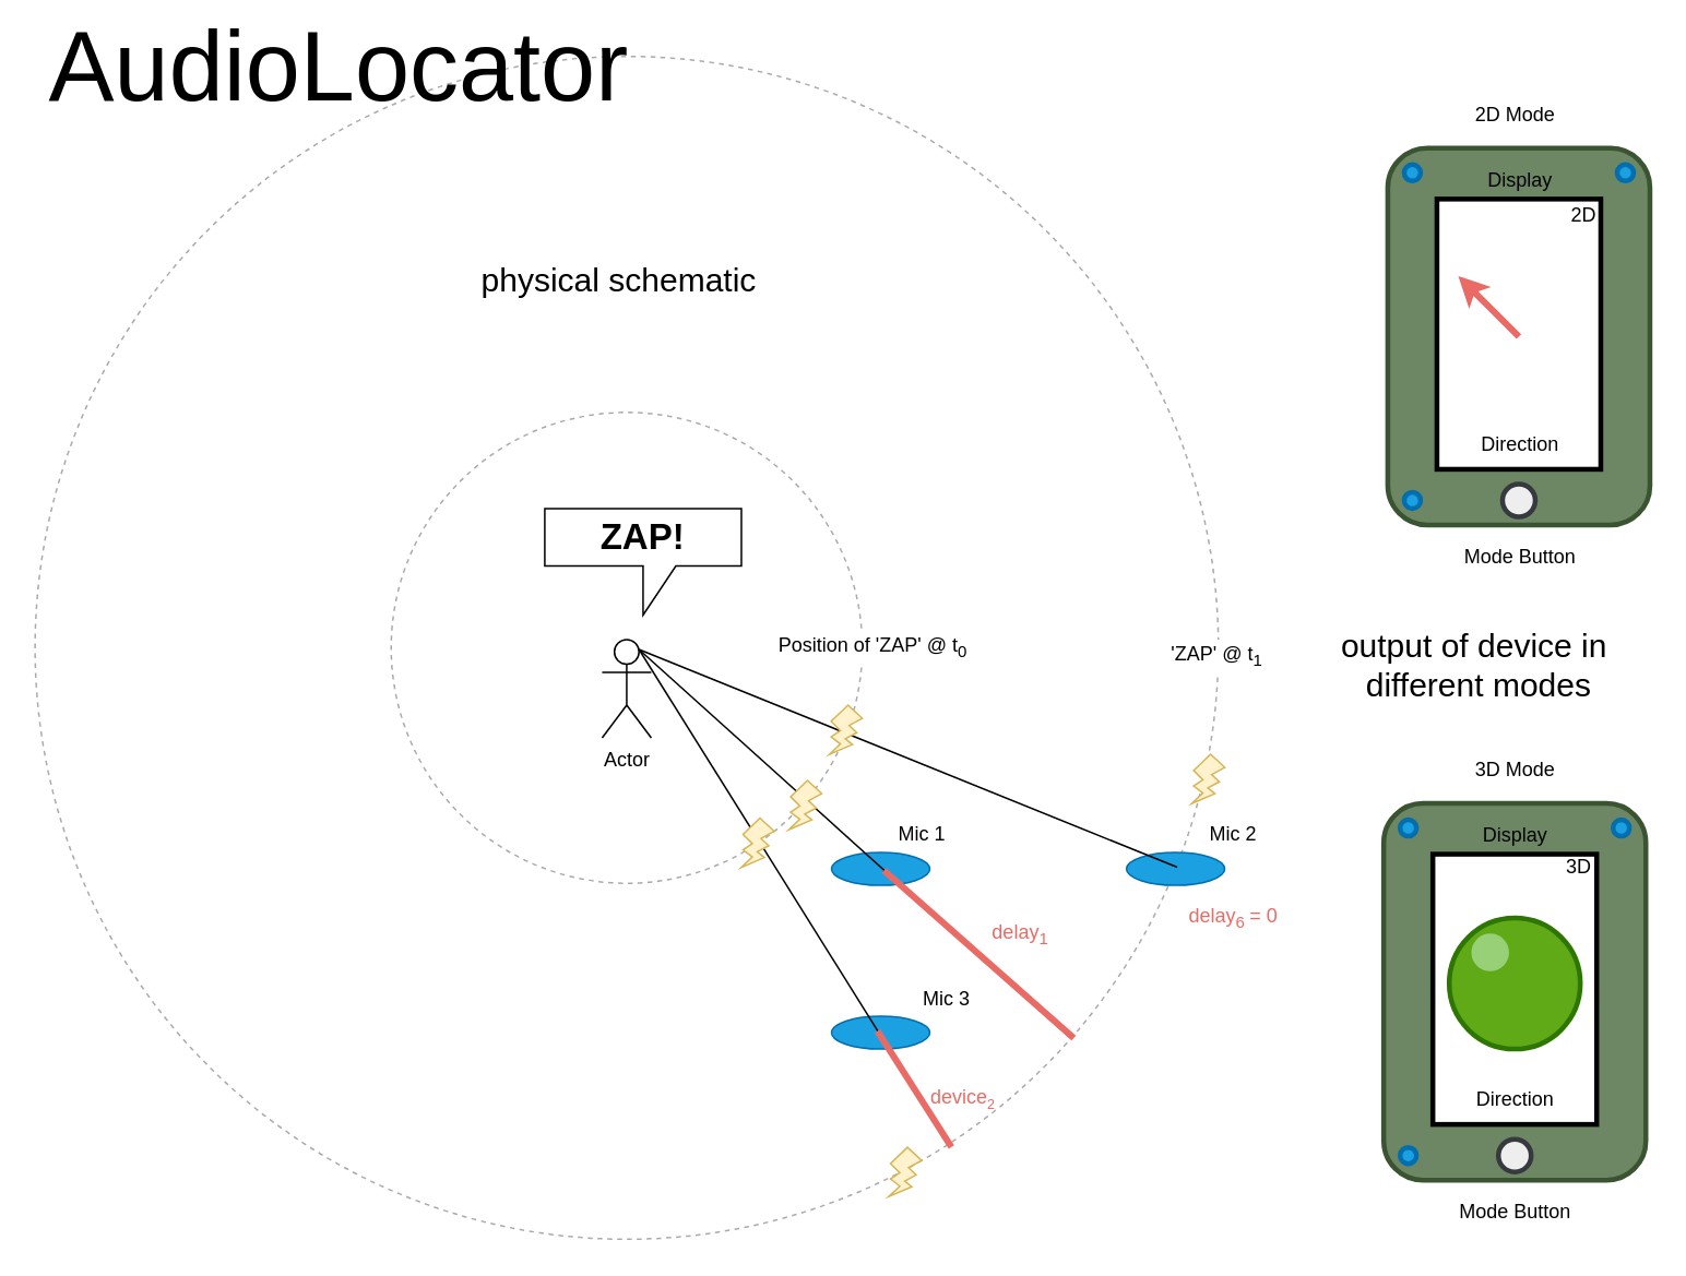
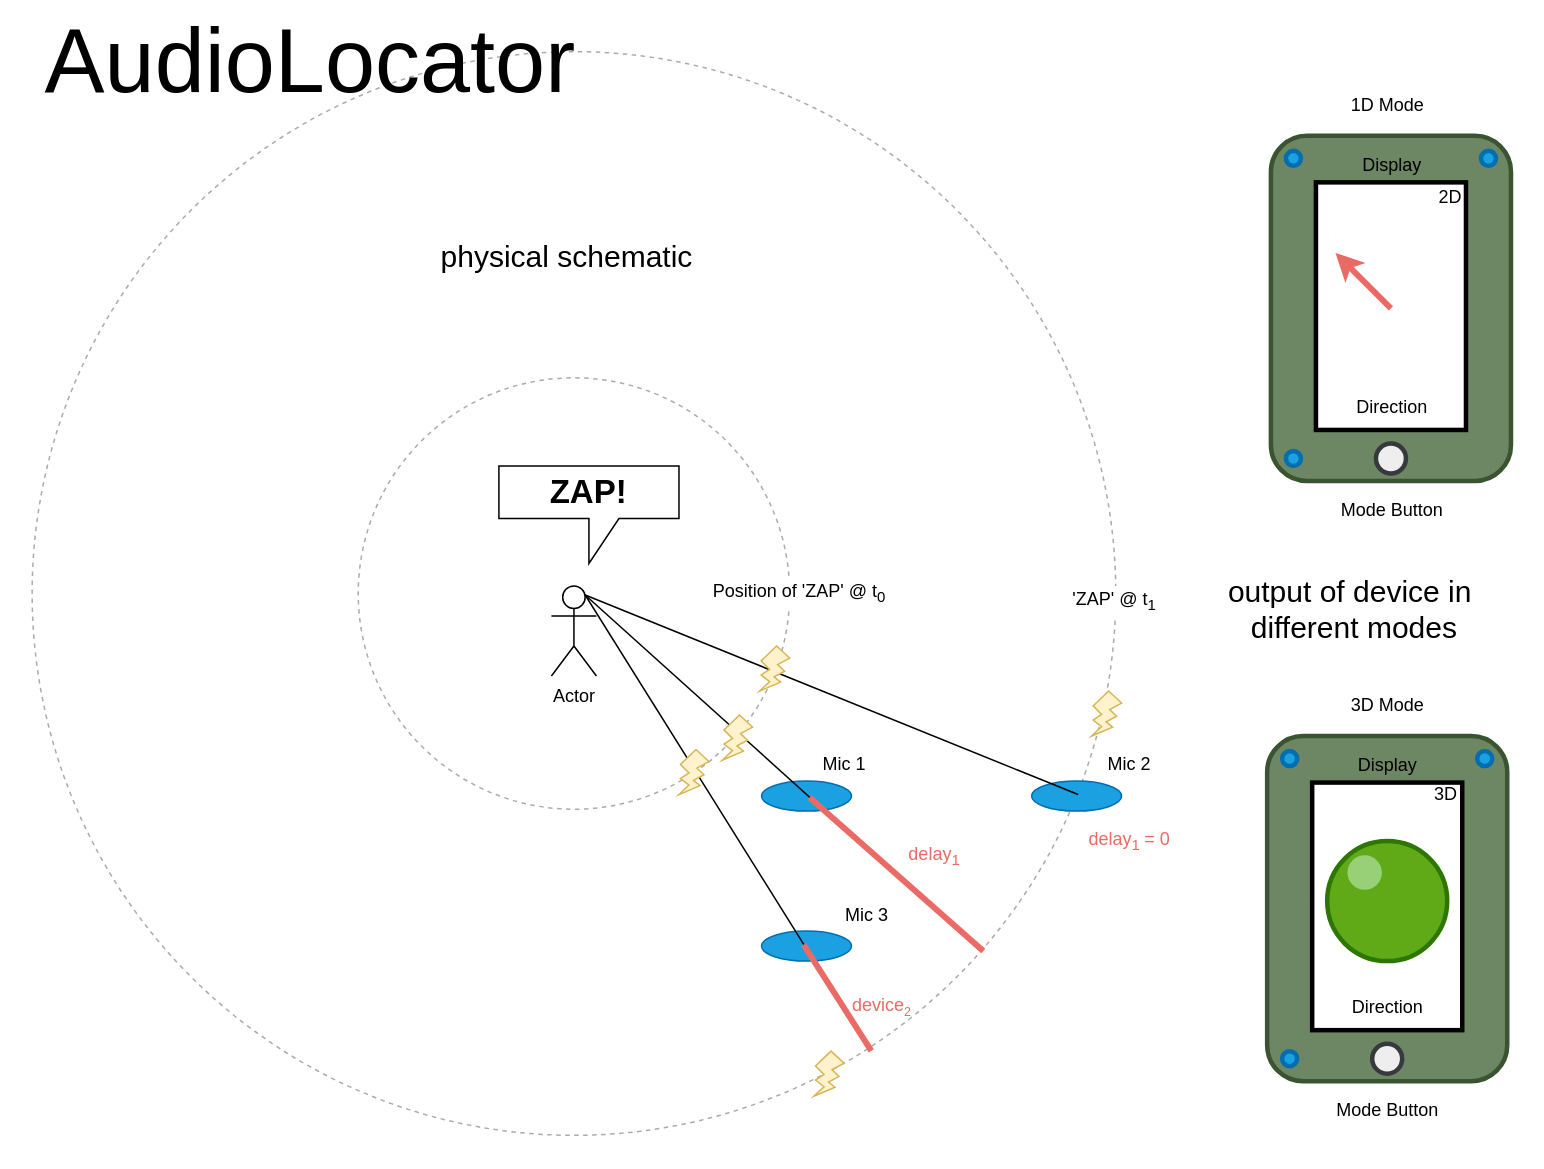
- <mxCell id="34" value="2D Mode" style="text;html=1;align=center;verticalAlign=middle;resizable=0;points=[];autosize=1;strokeColor=none;" vertex="1" parent="1"><mxGeometry x="894" y="60" width="60" height="20" as="geometry" /></mxCell>
+ <mxCell id="34" value="1D Mode" style="text;html=1;align=center;verticalAlign=middle;resizable=0;points=[];autosize=1;strokeColor=none;" vertex="1" parent="1"><mxGeometry x="894" y="60" width="60" height="20" as="geometry" /></mxCell>
- <mxCell id="23" value="&lt;font color=&quot;#ea6b66&quot;&gt;delay&lt;sub&gt;6 &lt;/sub&gt;= 0&lt;/font&gt;" style="text;html=1;align=center;verticalAlign=middle;resizable=0;points=[];autosize=1;strokeColor=none;" vertex="1" parent="1"><mxGeometry x="717" y="550" width="70" height="20" as="geometry" /></mxCell>
+ <mxCell id="23" value="&lt;font color=&quot;#ea6b66&quot;&gt;delay&lt;sub&gt;1 &lt;/sub&gt;= 0&lt;/font&gt;" style="text;html=1;align=center;verticalAlign=middle;resizable=0;points=[];autosize=1;strokeColor=none;" vertex="1" parent="1"><mxGeometry x="717" y="550" width="70" height="20" as="geometry" /></mxCell>
